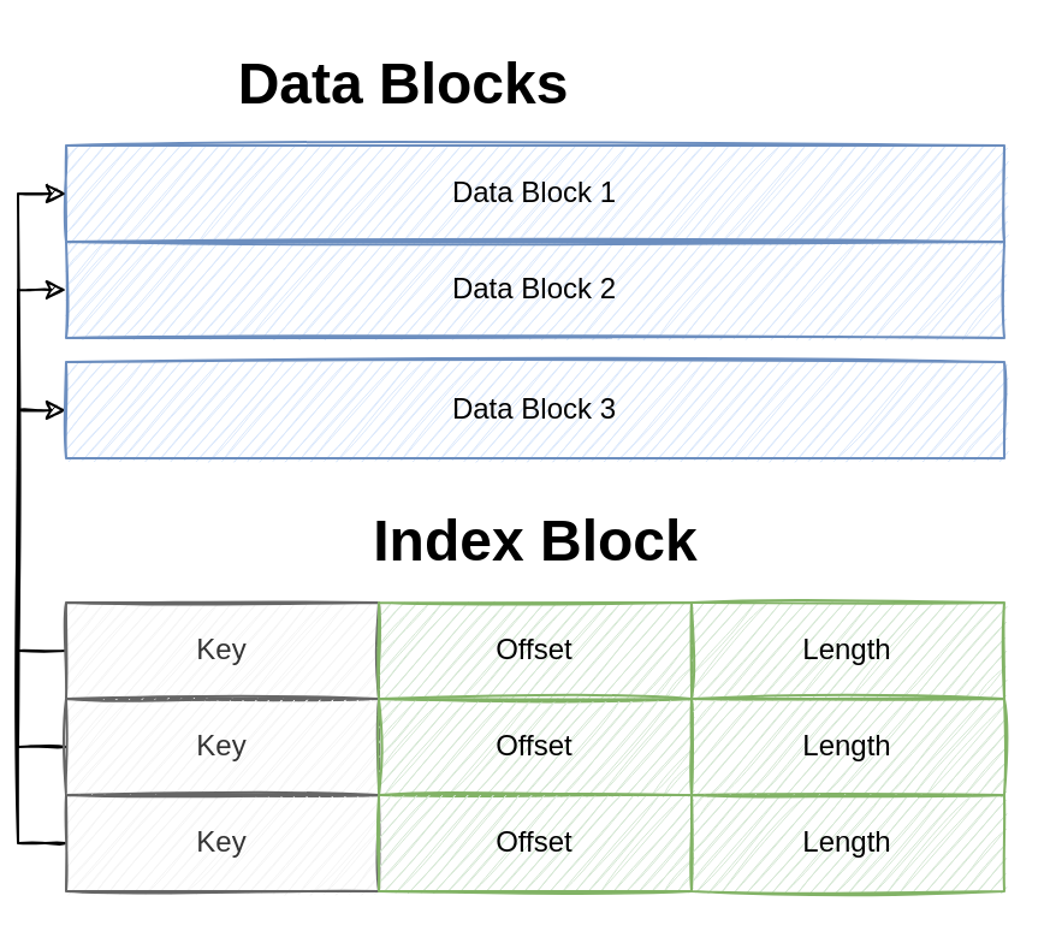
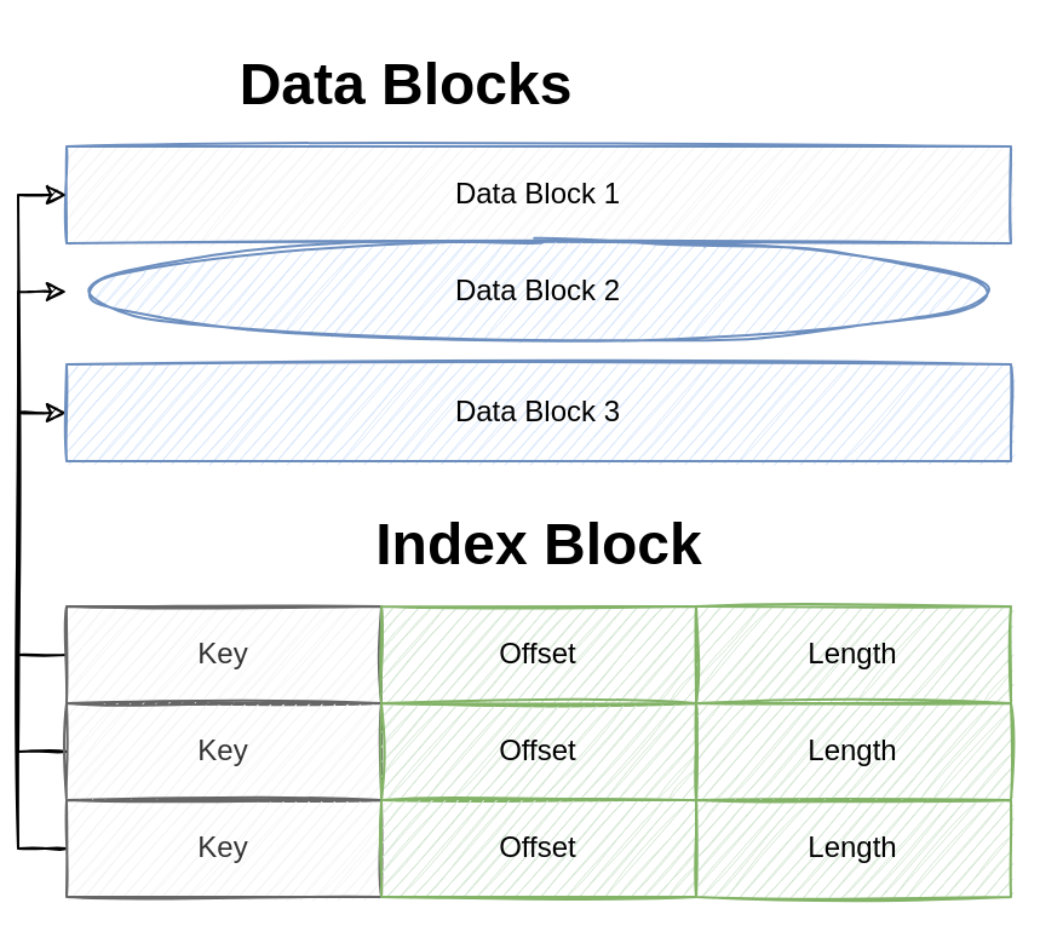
- <mxCell id="2" value="Data Block 1" style="whiteSpace=wrap;html=1;sketch=1;fillColor=#dae8fc;strokeColor=#6c8ebf;" parent="1" vertex="1"><mxGeometry x="20" y="60" width="390" height="40" as="geometry" /></mxCell>
+ <mxCell id="2" value="Data Block 1" style="whiteSpace=wrap;html=1;sketch=1;fillColor=#f5f5f5;strokeColor=#6c8ebf;" parent="1" vertex="1"><mxGeometry x="20" y="60" width="390" height="40" as="geometry" /></mxCell>
- <mxCell id="3" value="Data Block 2" style="whiteSpace=wrap;html=1;sketch=1;fillColor=#dae8fc;strokeColor=#6c8ebf;" parent="1" vertex="1"><mxGeometry x="20" y="100" width="390" height="40" as="geometry" /></mxCell>
+ <mxCell id="3" value="Data Block 2" style="ellipse;whiteSpace=wrap;html=1;sketch=1;fillColor=#dae8fc;strokeColor=#6c8ebf;" parent="1" vertex="1"><mxGeometry x="20" y="100" width="390" height="40" as="geometry" /></mxCell>
